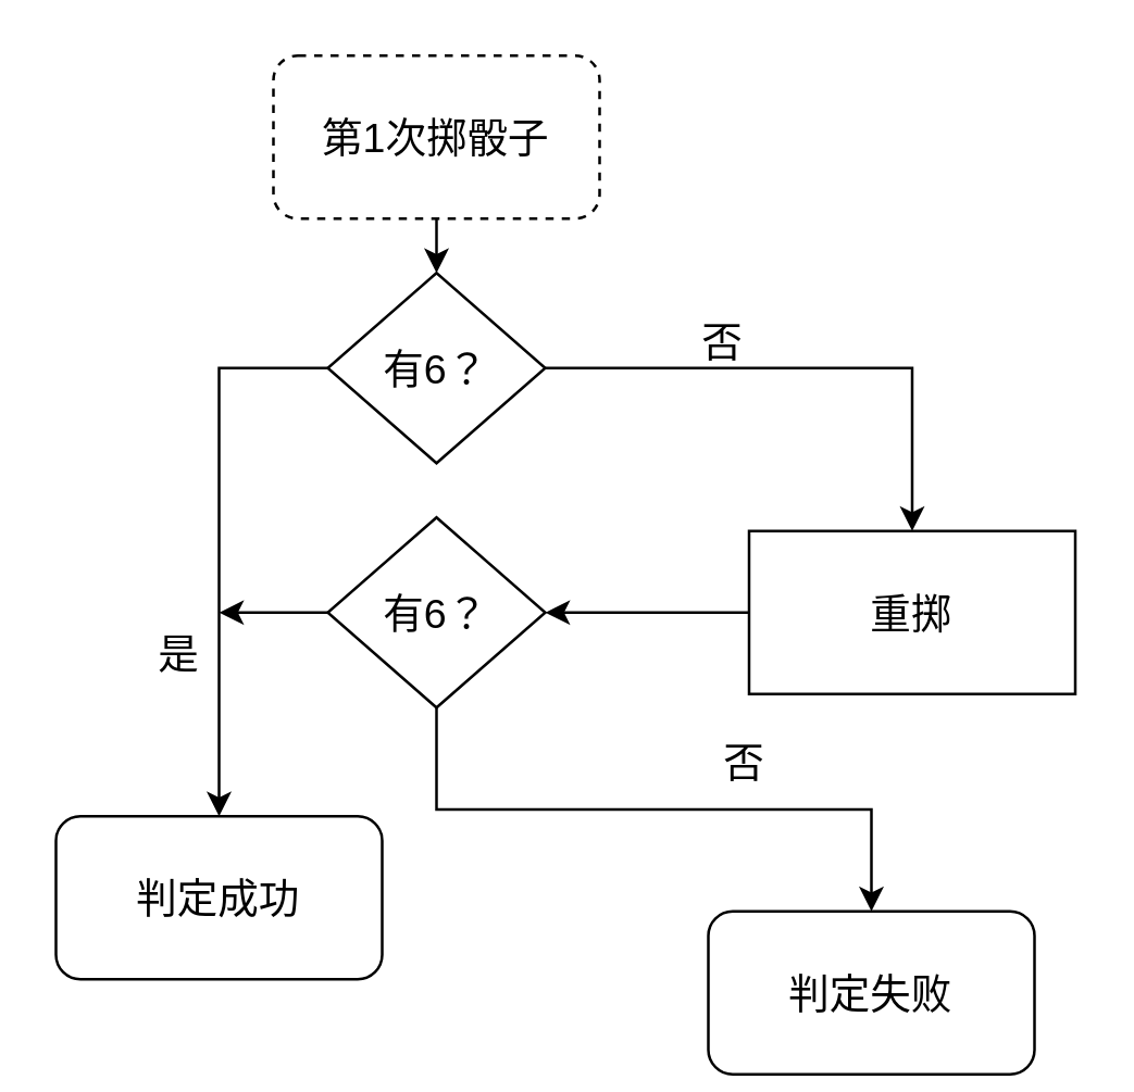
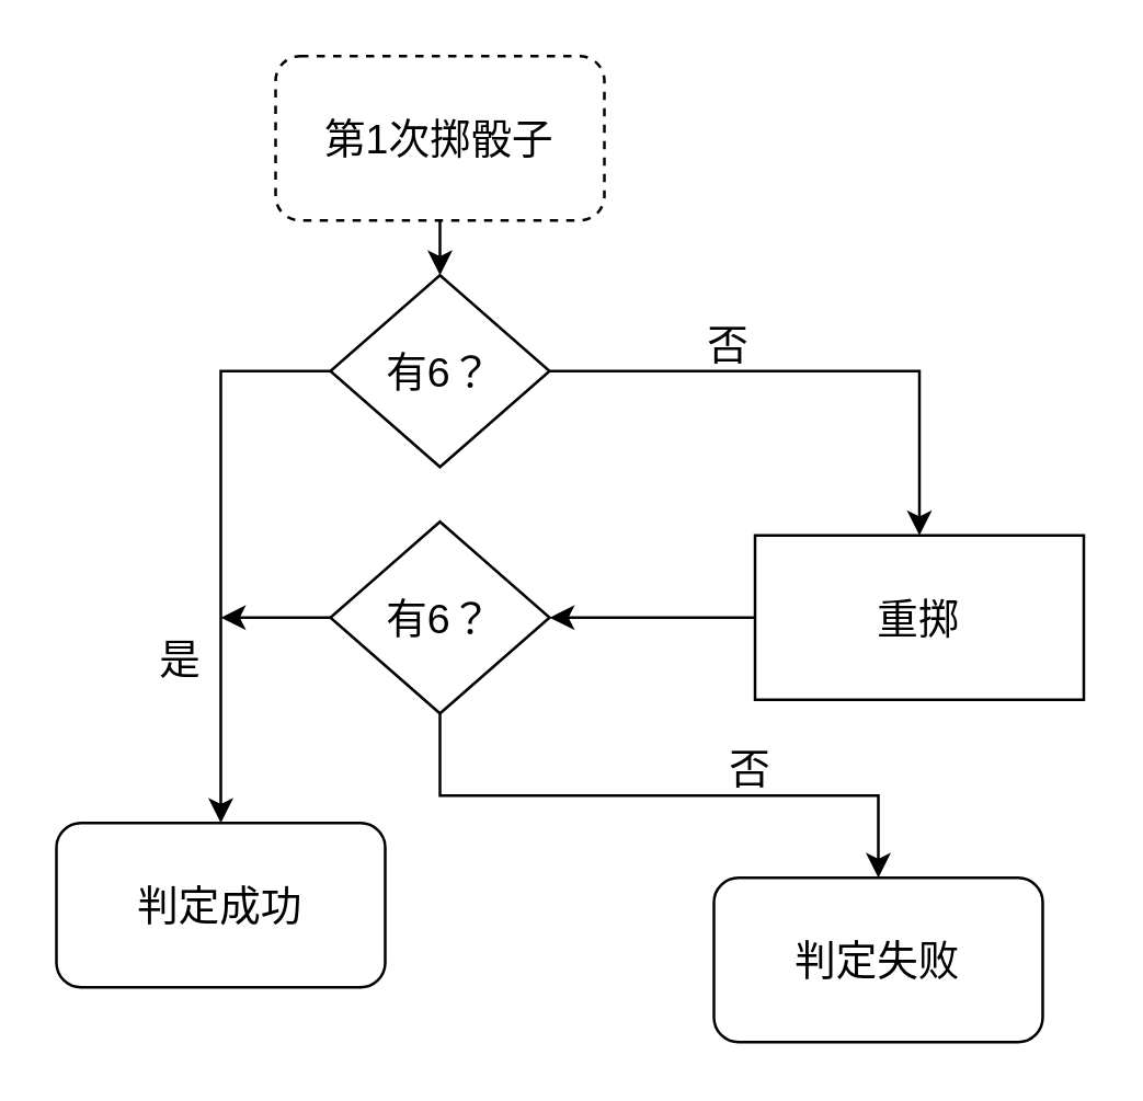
- <mxCell id="5" value="&lt;span style=&quot;font-size: 15px;&quot;&gt;判定失败&lt;/span&gt;" style="rounded=1;whiteSpace=wrap;html=1;fontSize=15;" parent="1" vertex="1"><mxGeometry x="260" y="335" width="120" height="60" as="geometry" /></mxCell>
+ <mxCell id="5" value="&lt;span style=&quot;font-size: 15px;&quot;&gt;判定失败&lt;/span&gt;" style="rounded=1;whiteSpace=wrap;html=1;fontSize=15;" parent="1" vertex="1"><mxGeometry x="260" y="320" width="120" height="60" as="geometry" /></mxCell>
